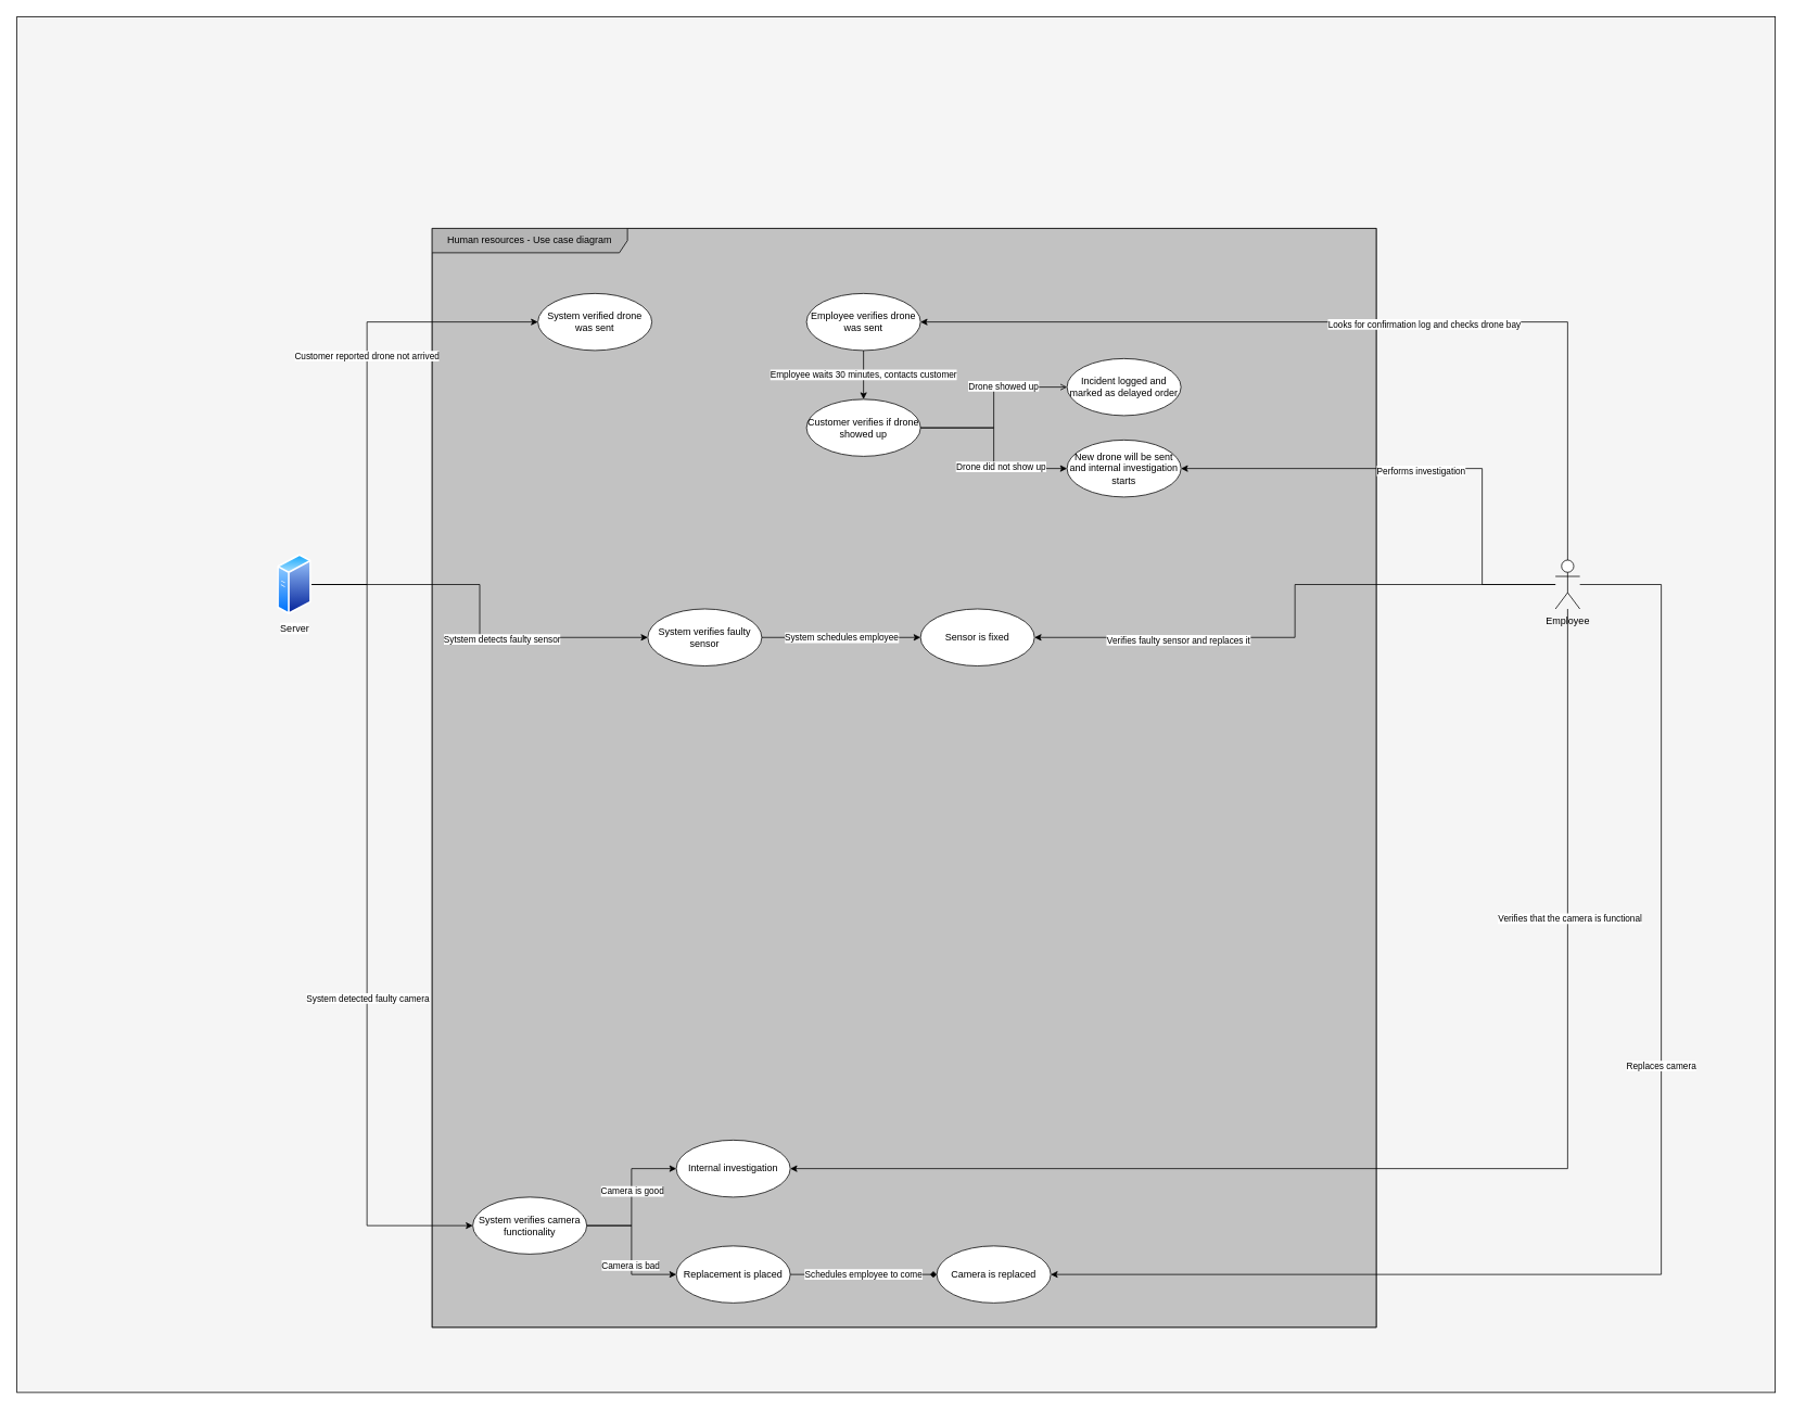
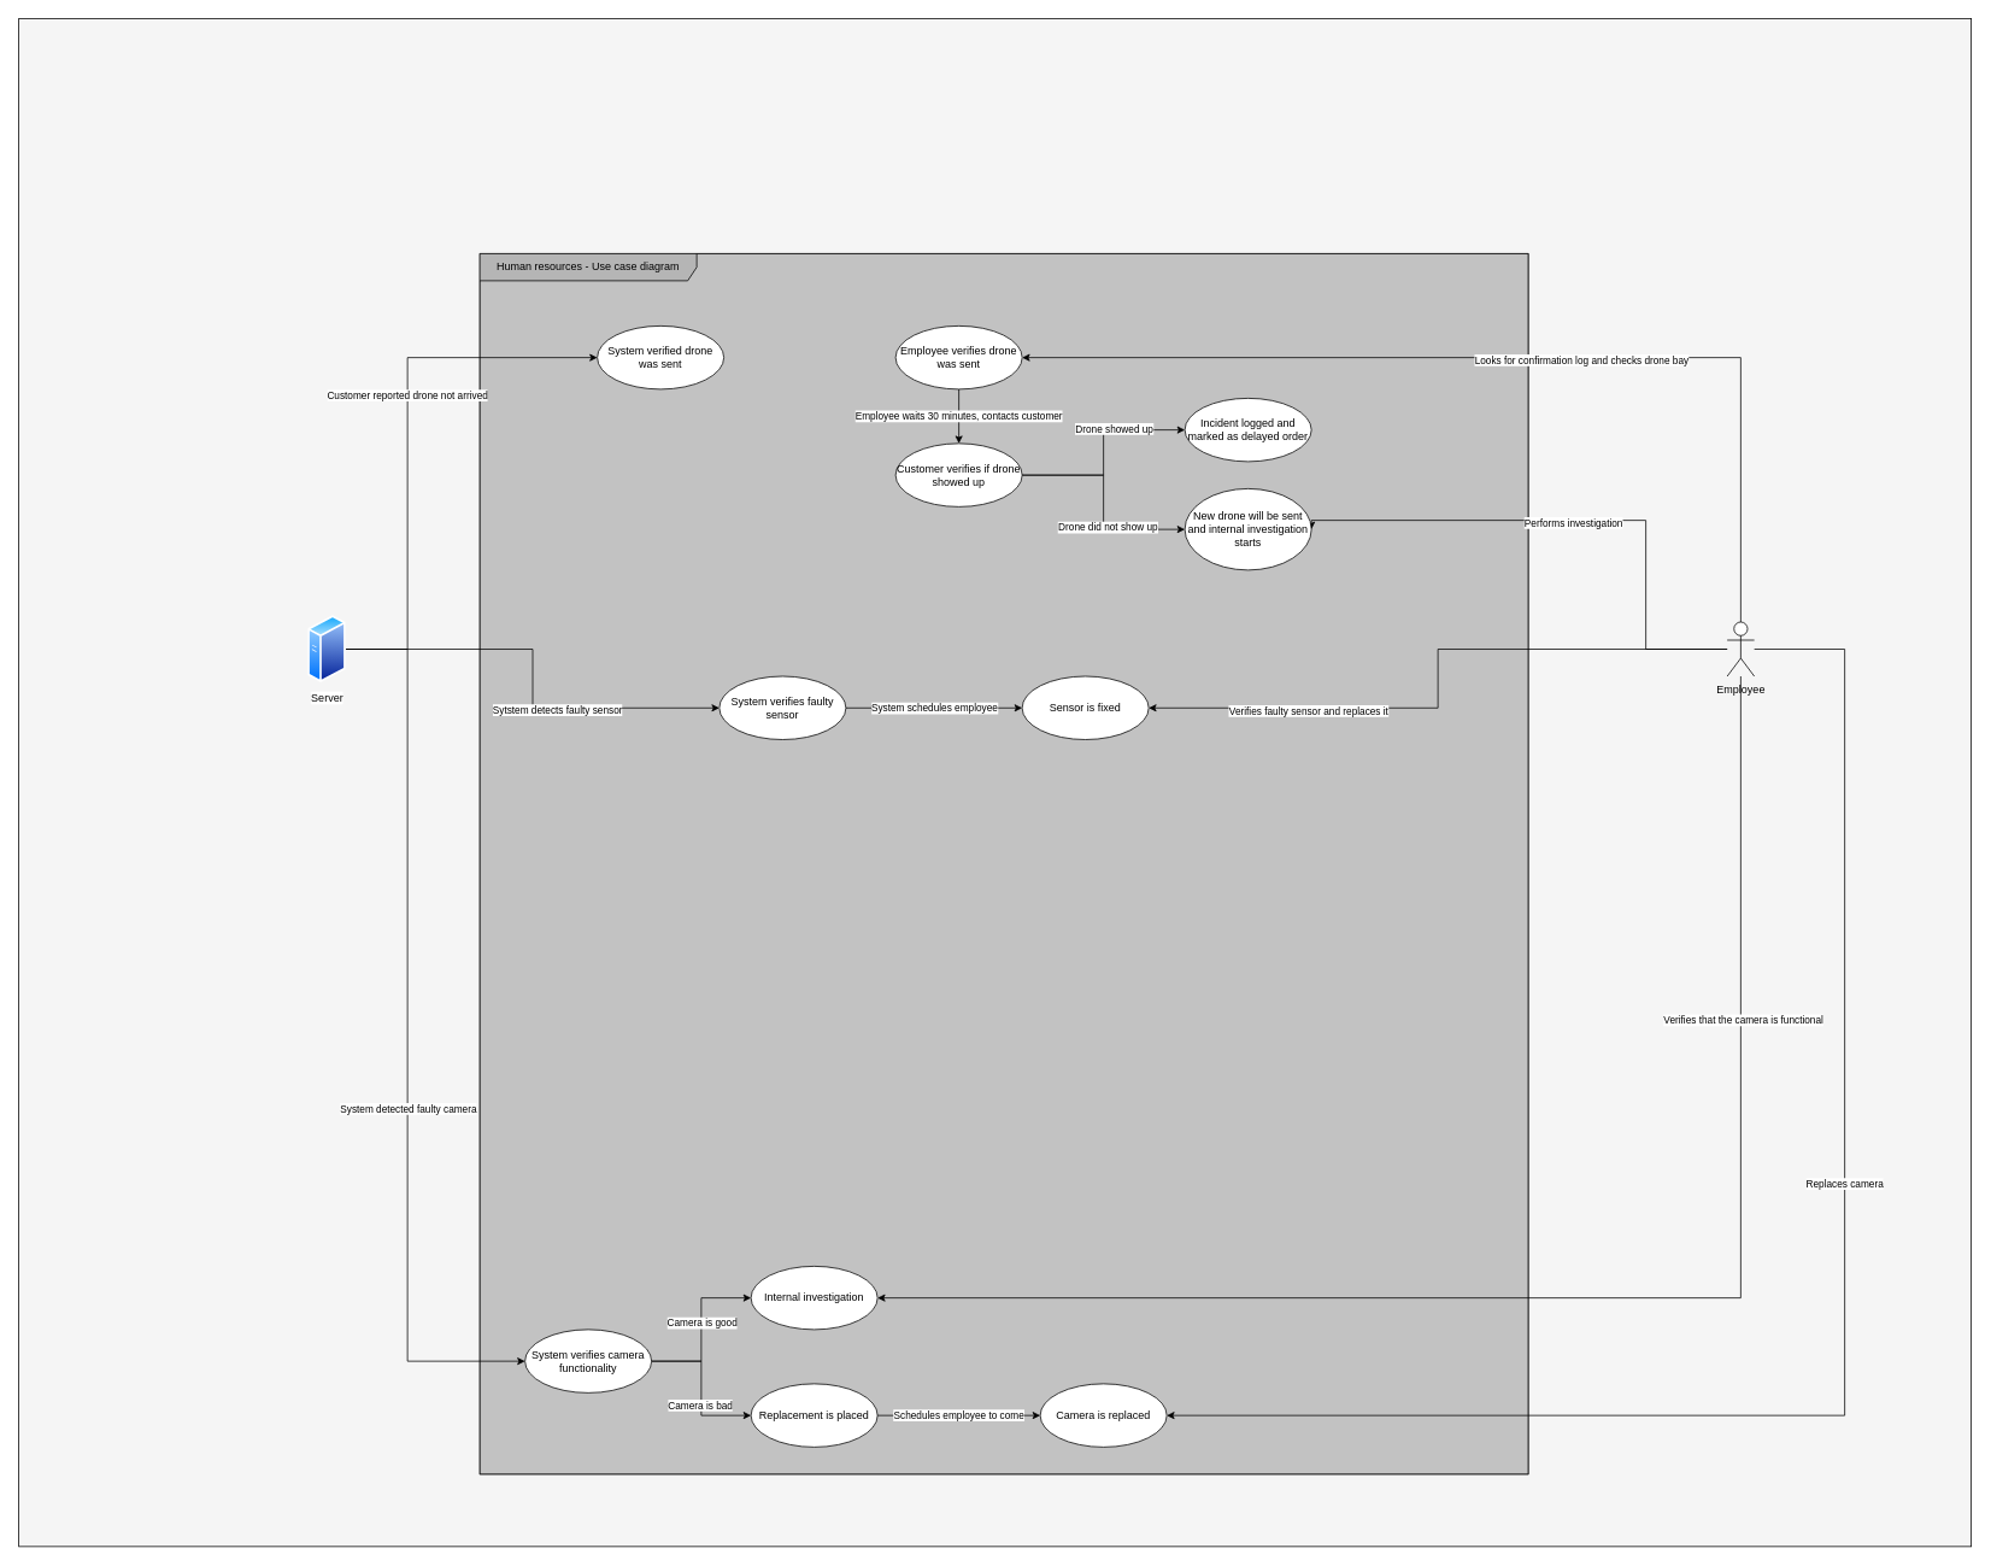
- <mxCell id="26" style="edgeStyle=orthogonalEdgeStyle;rounded=0;orthogonalLoop=1;jettySize=auto;html=1;entryX=0;entryY=0.5;entryDx=0;entryDy=0;endArrow=open;" edge="1" parent="1" source="30" target="31"><mxGeometry relative="1" as="geometry" /></mxCell>
+ <mxCell id="26" style="edgeStyle=orthogonalEdgeStyle;rounded=0;orthogonalLoop=1;jettySize=auto;html=1;entryX=0;entryY=0.5;entryDx=0;entryDy=0;" edge="1" parent="1" source="30" target="31"><mxGeometry relative="1" as="geometry" /></mxCell>
- <mxCell id="32" value="New drone will be sent and internal investigation starts" style="ellipse;whiteSpace=wrap;html=1;" vertex="1" parent="1"><mxGeometry x="1310" y="540" width="140" height="70" as="geometry" /></mxCell>
+ <mxCell id="32" value="New drone will be sent and internal investigation starts" style="ellipse;whiteSpace=wrap;html=1;" vertex="1" parent="1"><mxGeometry x="1310" y="540" width="140" height="90" as="geometry" /></mxCell>
- <mxCell id="39" value="Schedules employee to come" style="edgeStyle=orthogonalEdgeStyle;rounded=0;orthogonalLoop=1;jettySize=auto;html=1;endArrow=diamond;" edge="1" parent="1" source="40" target="41"><mxGeometry relative="1" as="geometry" /></mxCell>
+ <mxCell id="39" value="Schedules employee to come" style="edgeStyle=orthogonalEdgeStyle;rounded=0;orthogonalLoop=1;jettySize=auto;html=1;" edge="1" parent="1" source="40" target="41"><mxGeometry relative="1" as="geometry" /></mxCell>
